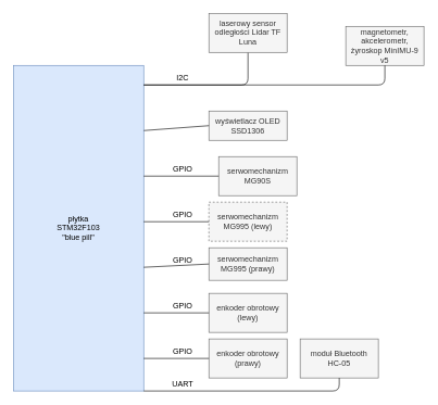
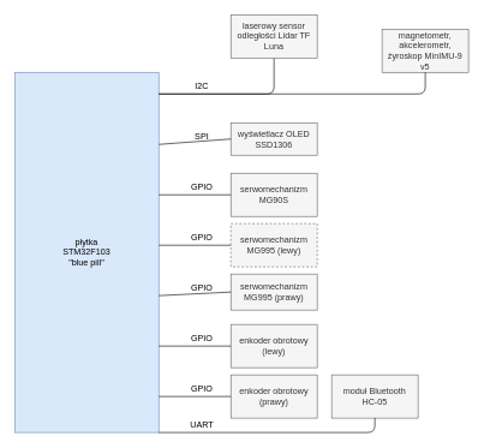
+ <mxCell id="6" value="SPI" style="text;html=1;strokeColor=none;fillColor=none;align=center;verticalAlign=middle;whiteSpace=wrap;rounded=0;" parent="1" vertex="1"><mxGeometry x="260" y="180" width="40" height="20" as="geometry" /></mxCell>
- <mxCell id="7" value="serwomechanizm&lt;br&gt;MG90S" style="rounded=0;whiteSpace=wrap;html=1;fillColor=#f5f5f5;strokeColor=#666666;fontColor=#333333;" parent="1" vertex="1"><mxGeometry x="335" y="240" width="120" height="60" as="geometry" /></mxCell>
+ <mxCell id="7" value="serwomechanizm&lt;br&gt;MG90S" style="rounded=0;whiteSpace=wrap;html=1;fillColor=#f5f5f5;strokeColor=#666666;fontColor=#333333;" parent="1" vertex="1"><mxGeometry x="320" y="240" width="120" height="60" as="geometry" /></mxCell>
